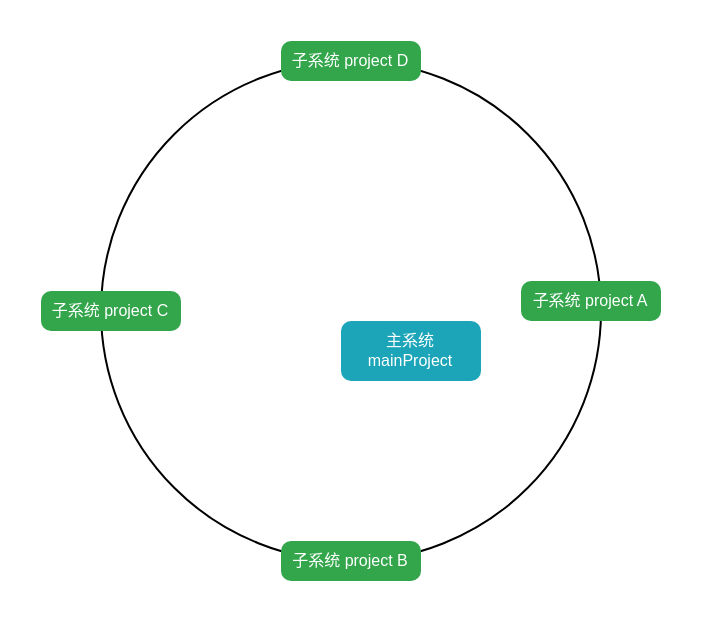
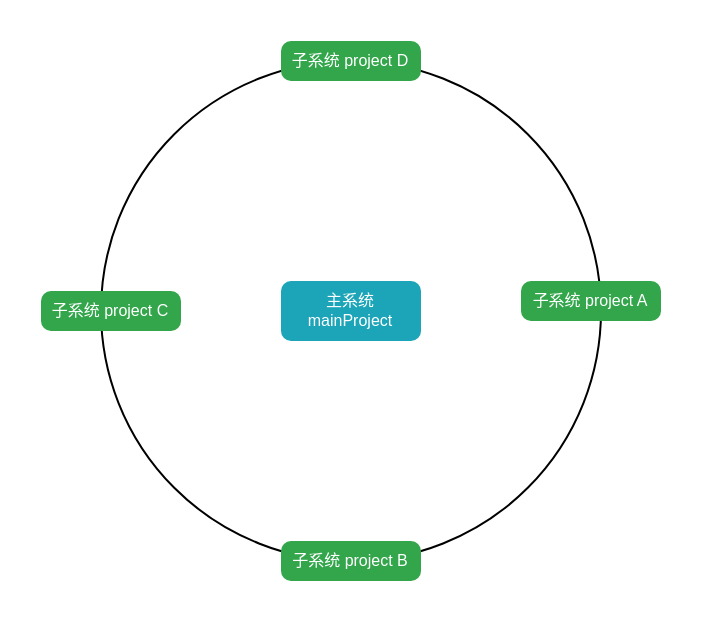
- <mxCell id="3" value="主系统&lt;br style=&quot;font-size: 8px;&quot;&gt;mainProject" style="html=1;shadow=0;dashed=0;shape=mxgraph.bootstrap.rrect;rSize=5;strokeColor=none;strokeWidth=1;fillColor=#1CA5B8;fontColor=#FFFFFF;whiteSpace=wrap;align=center;verticalAlign=middle;spacingLeft=0;fontStyle=0;fontSize=8;spacing=5;" vertex="1" parent="1"><mxGeometry x="170" y="160" width="70" height="30" as="geometry" /></mxCell>
+ <mxCell id="3" value="主系统&lt;br style=&quot;font-size: 8px;&quot;&gt;mainProject" style="html=1;shadow=0;dashed=0;shape=mxgraph.bootstrap.rrect;rSize=5;strokeColor=none;strokeWidth=1;fillColor=#1CA5B8;fontColor=#FFFFFF;whiteSpace=wrap;align=center;verticalAlign=middle;spacingLeft=0;fontStyle=0;fontSize=8;spacing=5;" vertex="1" parent="1"><mxGeometry x="140" y="140" width="70" height="30" as="geometry" /></mxCell>
